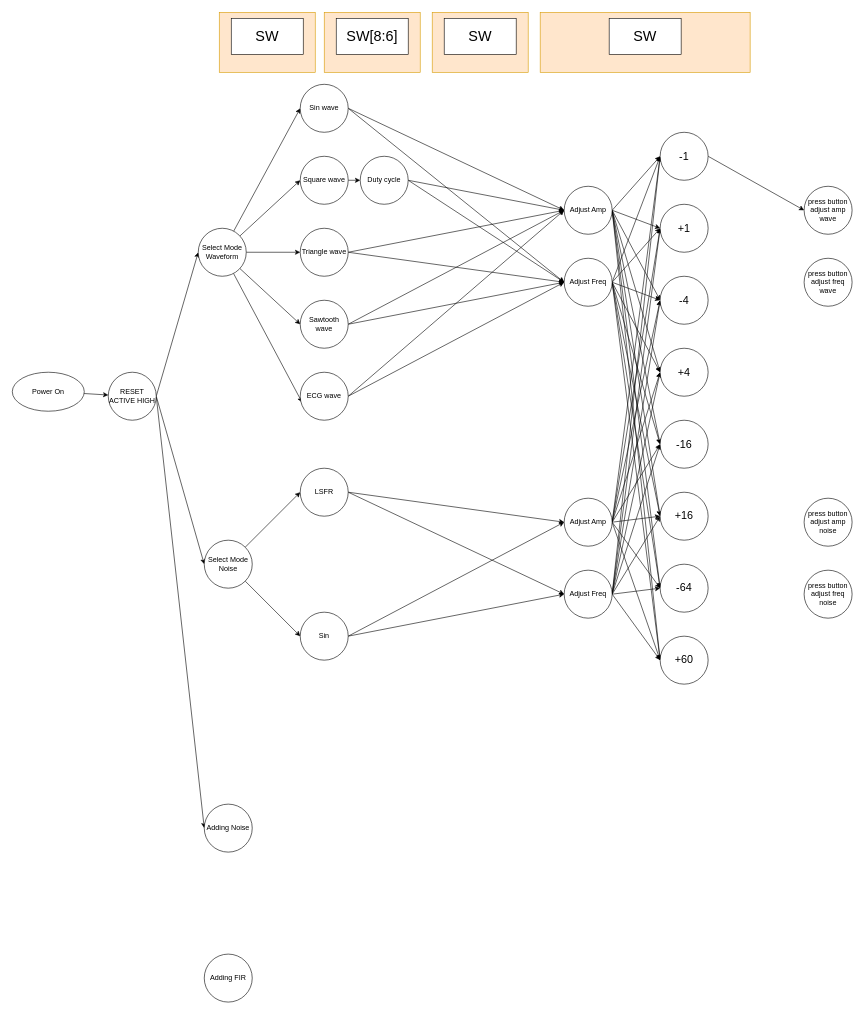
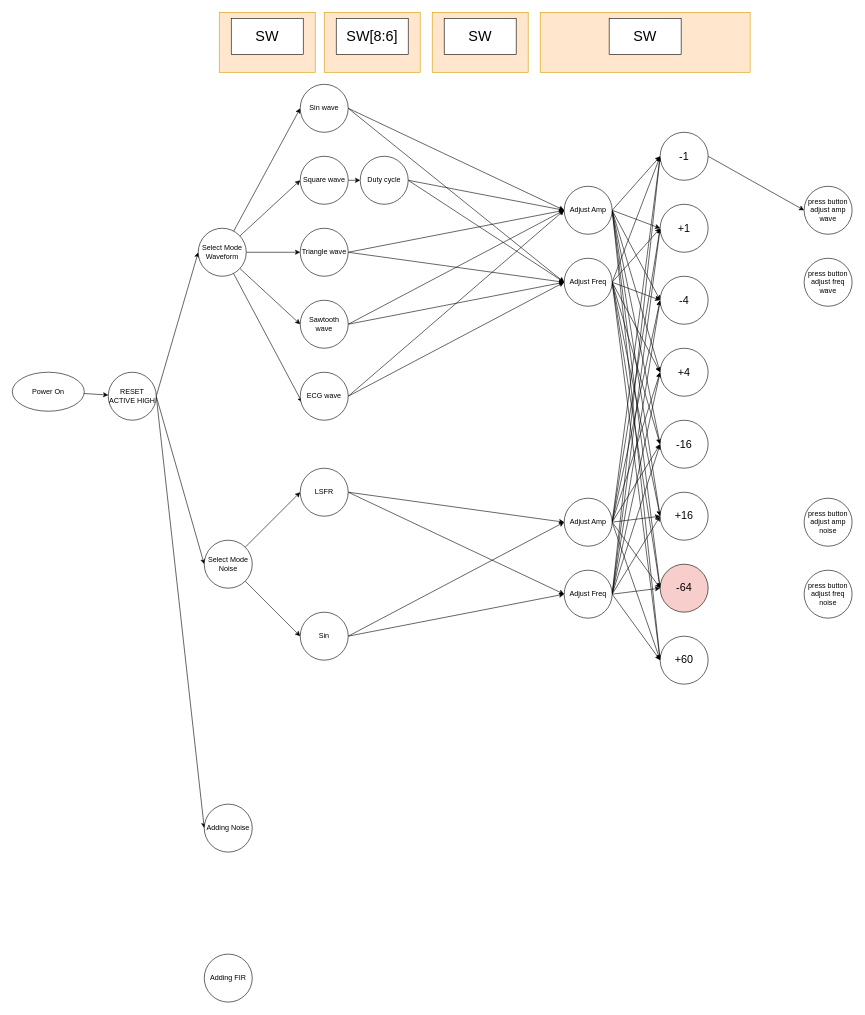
- <mxCell id="91" value="&lt;font style=&quot;font-size: 18px;&quot;&gt;-64&lt;/font&gt;" style="ellipse;whiteSpace=wrap;html=1;" vertex="1" parent="1"><mxGeometry x="1100" y="940" width="80" height="80" as="geometry" /></mxCell>
+ <mxCell id="91" value="&lt;font style=&quot;font-size: 18px;&quot;&gt;-64&lt;/font&gt;" style="ellipse;whiteSpace=wrap;html=1;fillColor=#f8cecc;" vertex="1" parent="1"><mxGeometry x="1100" y="940" width="80" height="80" as="geometry" /></mxCell>
